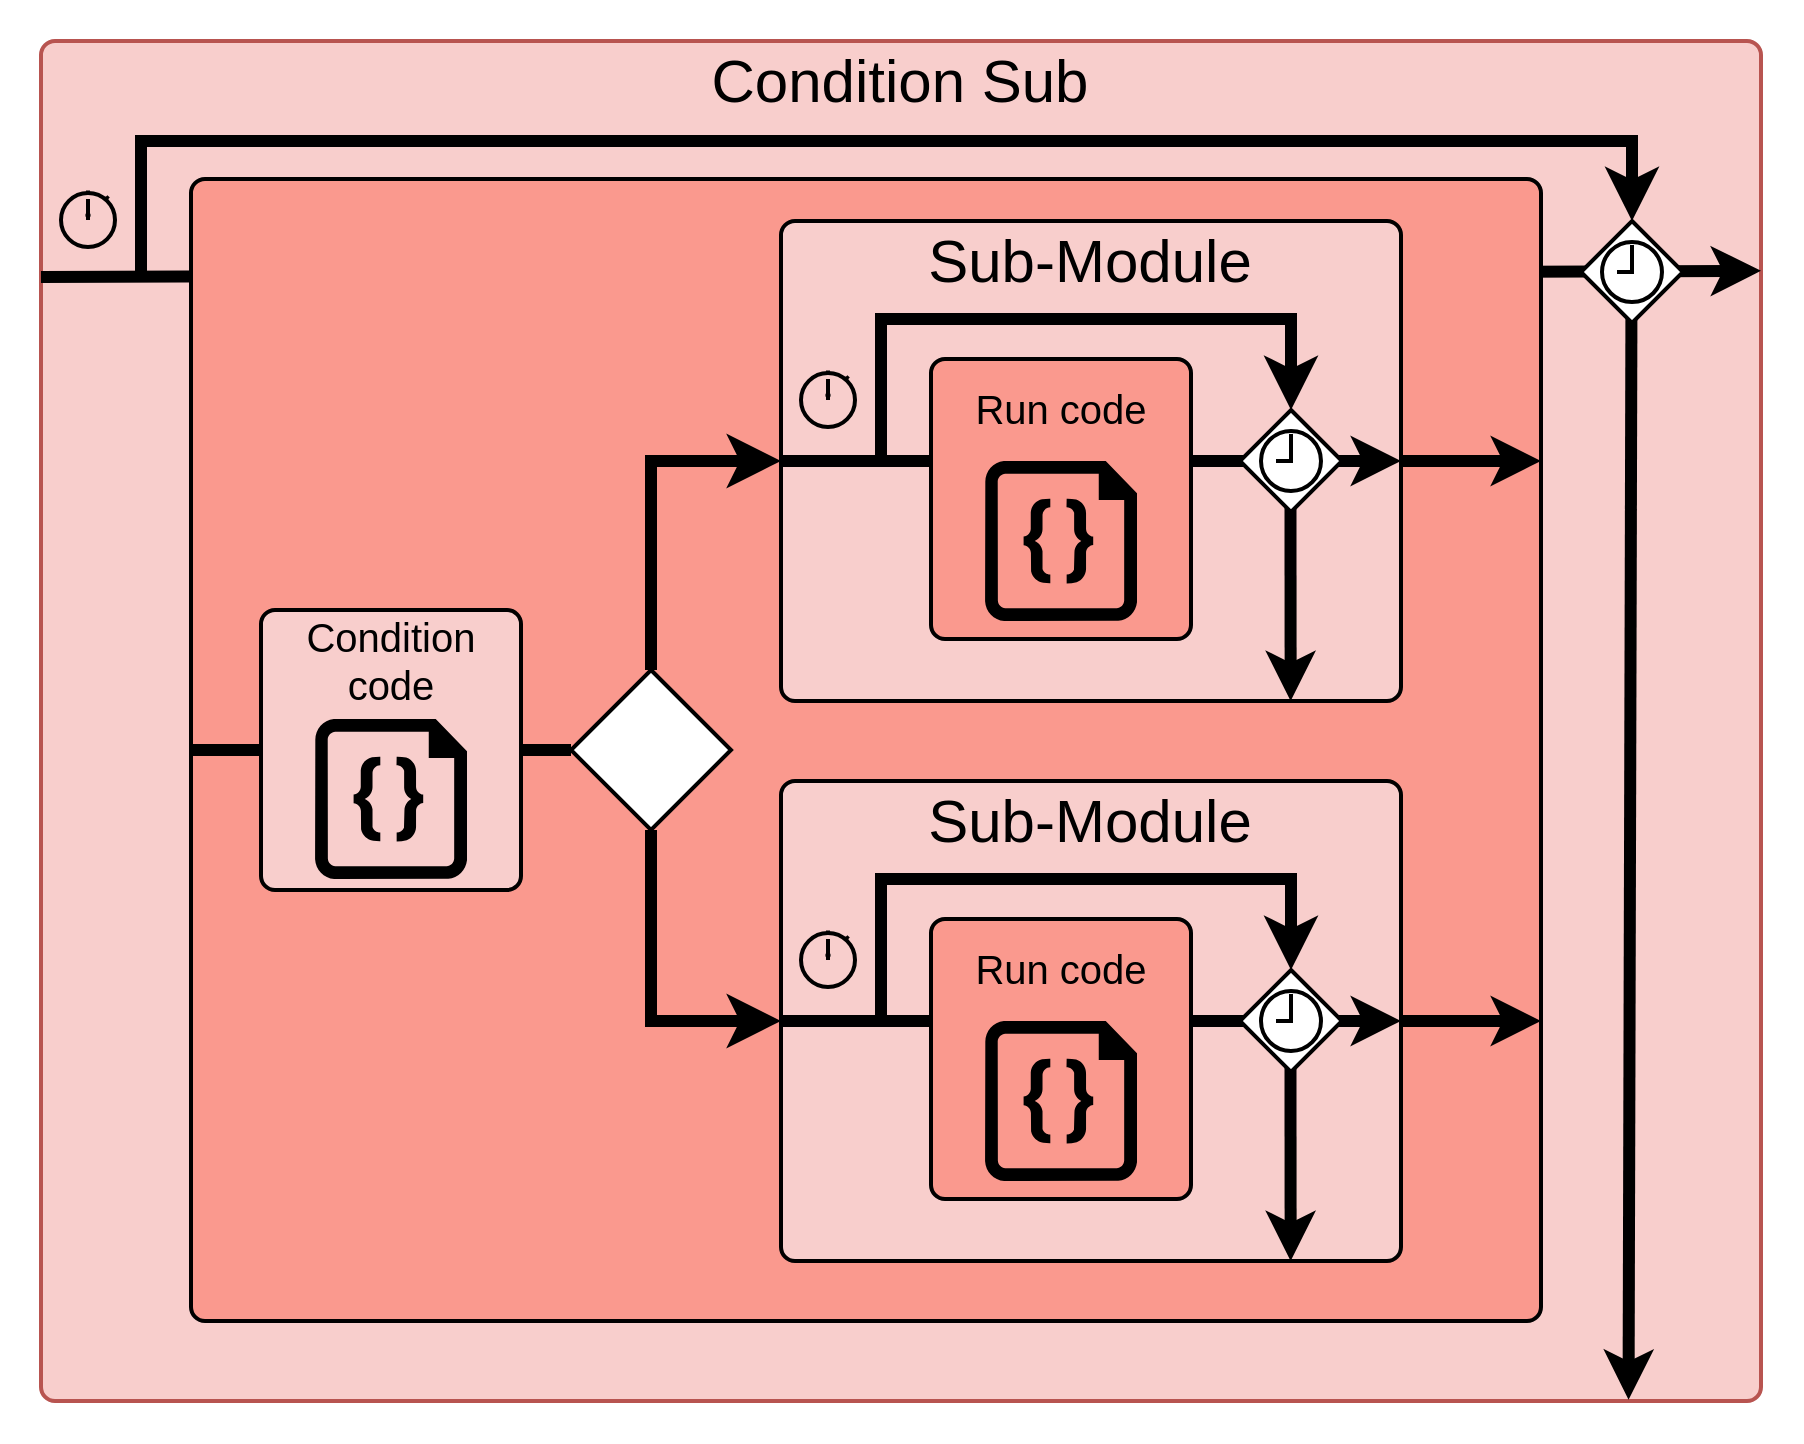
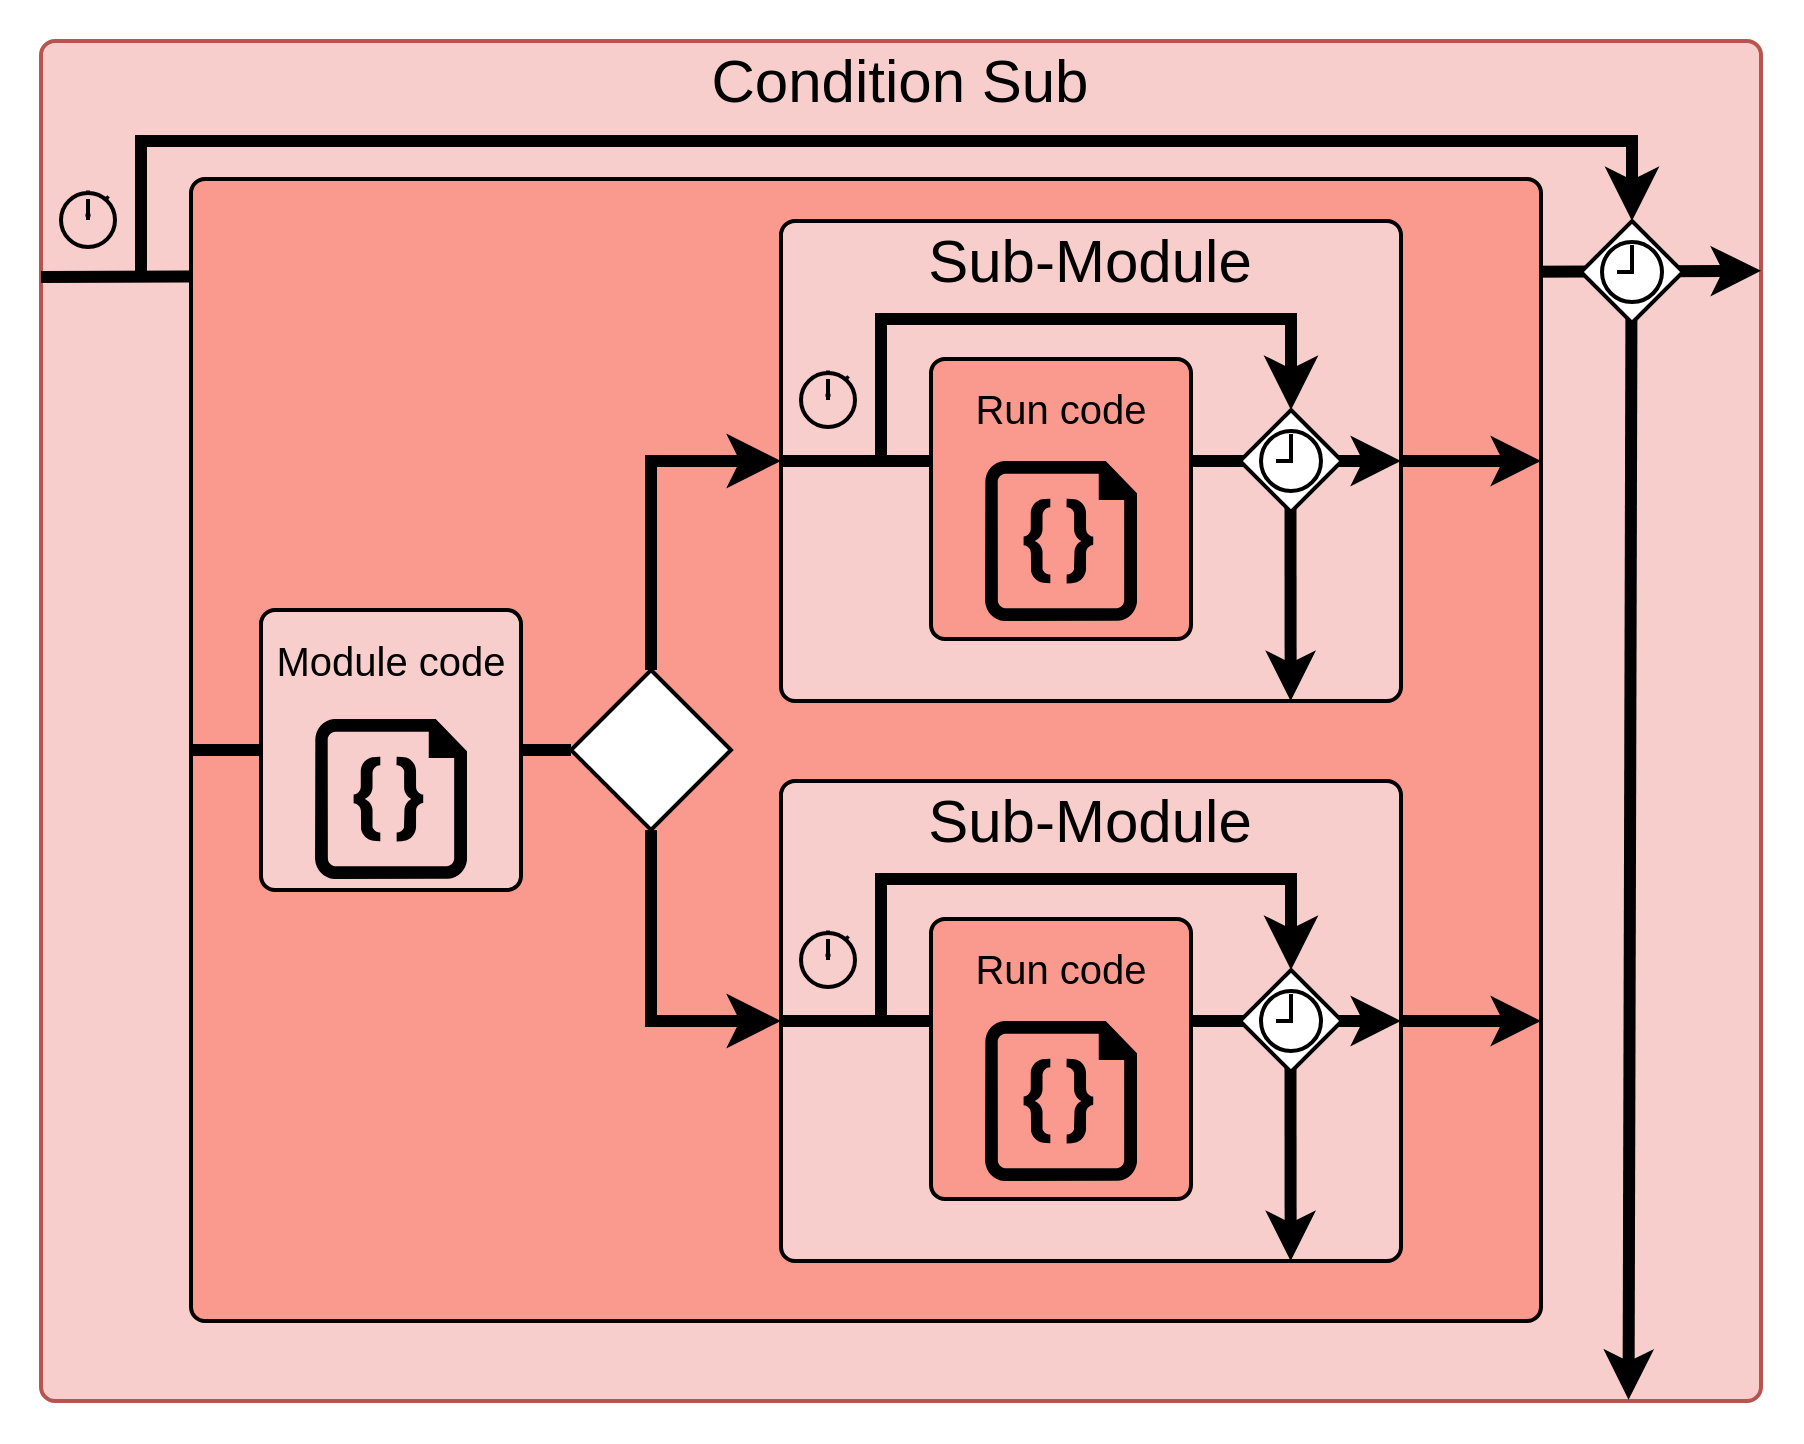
- <mxCell id="48" value="&lt;font style=&quot;font-size: 20px;&quot;&gt;Condition code&lt;/font&gt;" style="text;html=1;align=center;verticalAlign=middle;whiteSpace=wrap;rounded=0;fontColor=#000000;" parent="2" vertex="1"><mxGeometry x="112.5" y="290" width="125" height="39" as="geometry" /></mxCell>
+ <mxCell id="48" value="&lt;font style=&quot;font-size: 20px;&quot;&gt;Module code&lt;/font&gt;" style="text;html=1;align=center;verticalAlign=middle;whiteSpace=wrap;rounded=0;fontColor=#000000;" parent="2" vertex="1"><mxGeometry x="112.5" y="290" width="125" height="39" as="geometry" /></mxCell>
